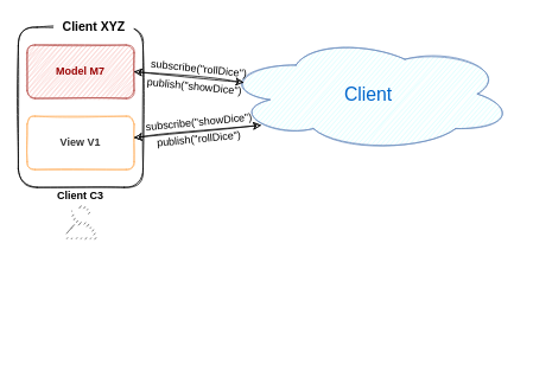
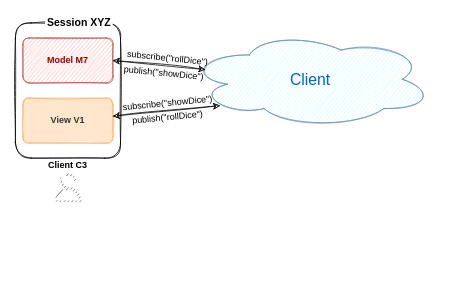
- <mxCell id="6" value="Client XYZ" style="text;html=1;align=center;verticalAlign=middle;whiteSpace=wrap;fontSize=14;fillColor=#ffffff;fontStyle=1;sketch=1;rounded=1;" vertex="1" parent="1"><mxGeometry x="60" y="20" width="90" height="20" as="geometry" /></mxCell>
+ <mxCell id="6" value="Session XYZ" style="text;html=1;align=center;verticalAlign=middle;whiteSpace=wrap;fontSize=14;fillColor=#ffffff;fontStyle=1;sketch=1;rounded=1;" vertex="1" parent="1"><mxGeometry x="60" y="20" width="90" height="20" as="geometry" /></mxCell>
- <mxCell id="3" value="View V1" style="whiteSpace=wrap;html=1;fontColor=#333333;fillStyle=solid;fontStyle=1;fillColor=#ffffff;strokeColor=#FFB366;sketch=1;rounded=1;" vertex="1" parent="1"><mxGeometry x="30" y="130" width="120" height="60" as="geometry" /></mxCell>
+ <mxCell id="3" value="View V1" style="whiteSpace=wrap;html=1;fontColor=#333333;fillStyle=solid;fontStyle=1;fillColor=#FFE6CC;strokeColor=#FFB366;sketch=1;rounded=1;" vertex="1" parent="1"><mxGeometry x="30" y="130" width="120" height="60" as="geometry" /></mxCell>
